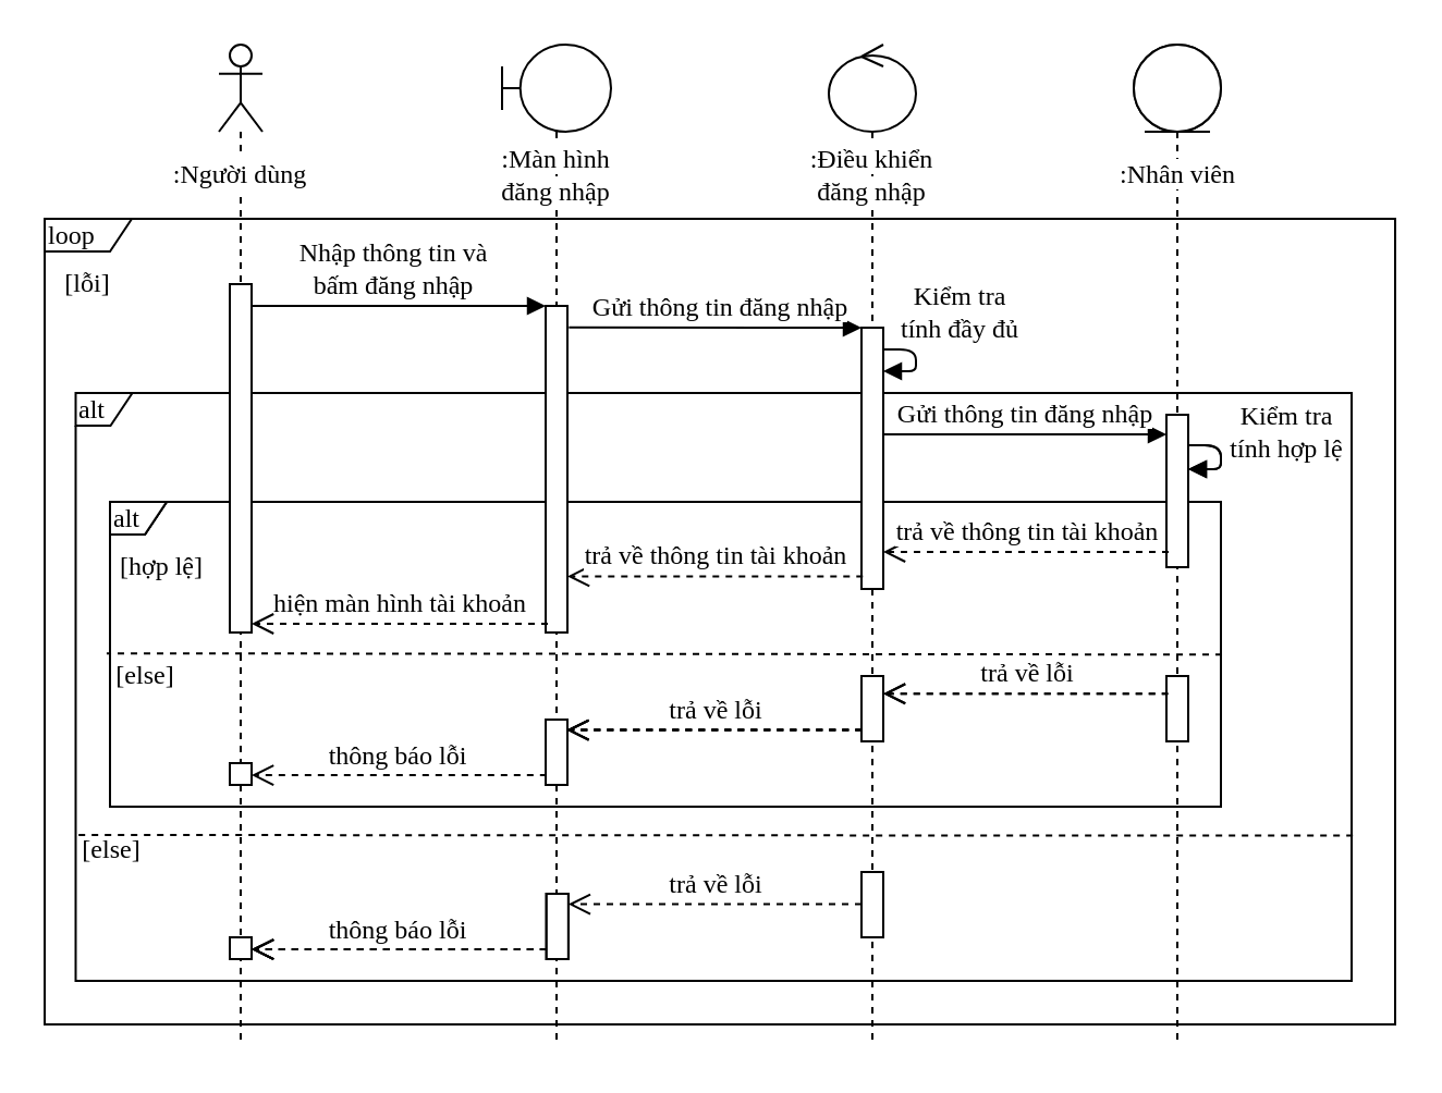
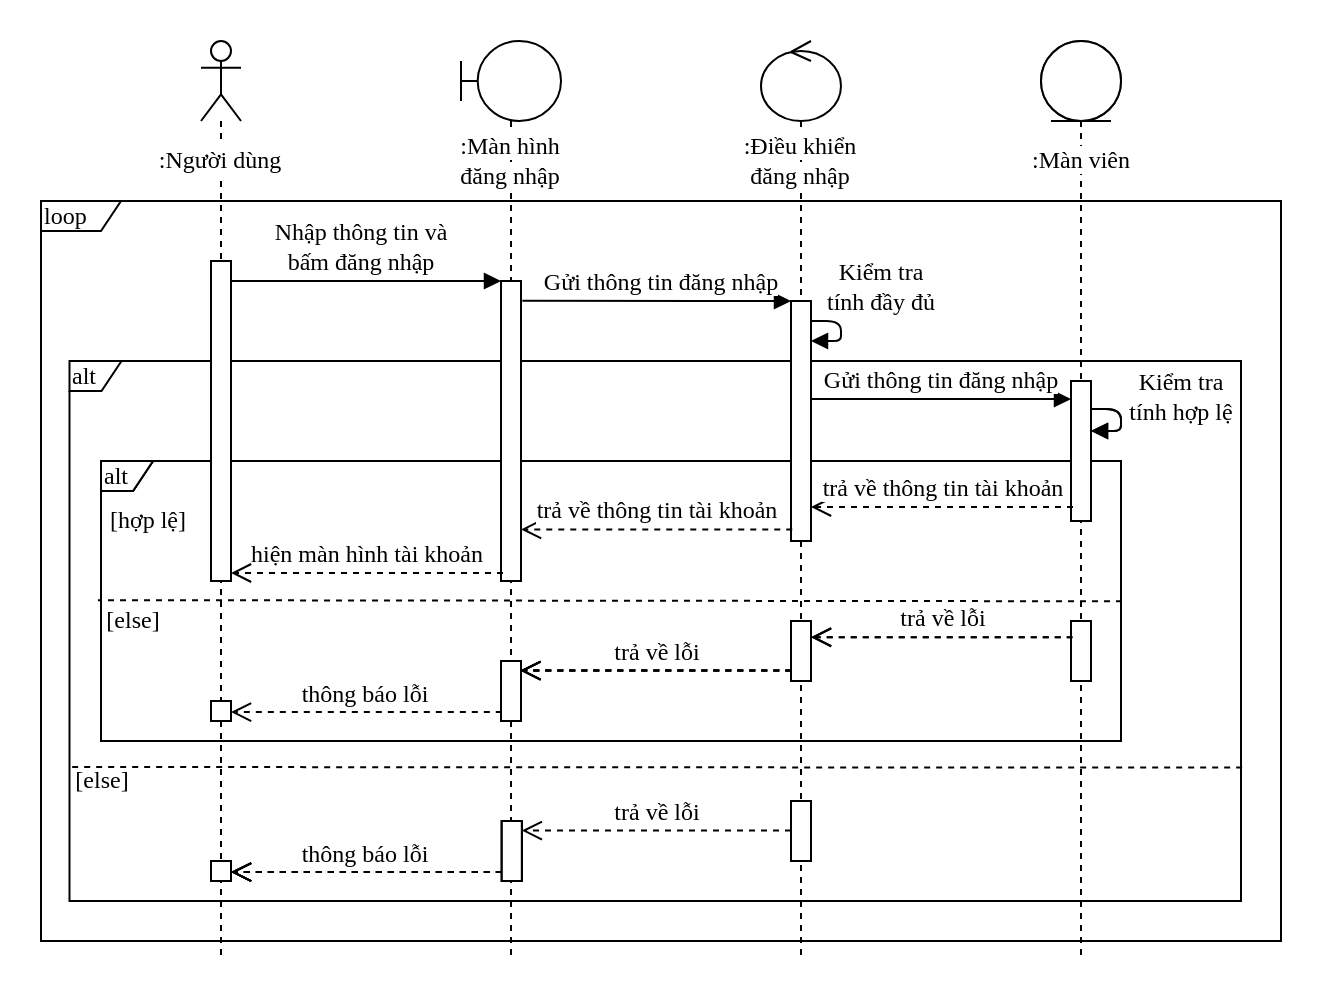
- <mxCell id="41" value="&lt;span style=&quot;background-color: rgb(255 , 255 , 255)&quot;&gt;:Nhân viên&lt;/span&gt;" style="text;html=1;strokeColor=none;fillColor=none;align=center;verticalAlign=middle;whiteSpace=wrap;rounded=0;fontFamily=Times New Roman;fontSize=12;" parent="1" vertex="1"><mxGeometry x="512.5" y="70" width="55" height="20" as="geometry" /></mxCell>
+ <mxCell id="41" value="&lt;span style=&quot;background-color: rgb(255 , 255 , 255)&quot;&gt;:Màn viên&lt;/span&gt;" style="text;html=1;strokeColor=none;fillColor=none;align=center;verticalAlign=middle;whiteSpace=wrap;rounded=0;fontFamily=Times New Roman;fontSize=12;" parent="1" vertex="1"><mxGeometry x="512.5" y="70" width="55" height="20" as="geometry" /></mxCell>
- <mxCell id="43" value="[lỗi]" style="text;html=1;strokeColor=none;fillColor=none;align=center;verticalAlign=middle;whiteSpace=wrap;rounded=0;fontFamily=Times New Roman;fontSize=12;" parent="1" vertex="1"><mxGeometry x="30" y="120" width="20" height="20" as="geometry" /></mxCell>
